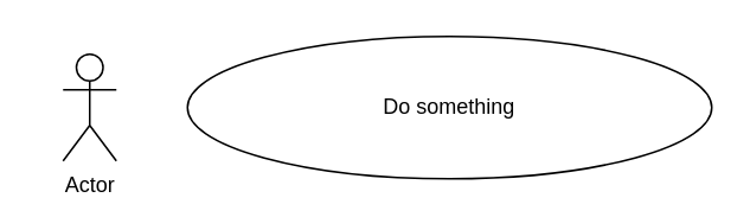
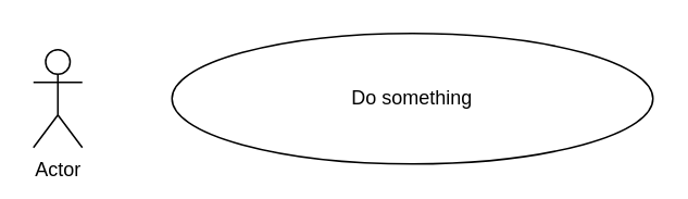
- <mxCell id="2" value="Actor" style="shape=umlActor;verticalLabelPosition=bottom;verticalAlign=top;html=1;outlineConnect=0;" vertex="1" parent="1"><mxGeometry x="35" y="30" width="30" height="60" as="geometry" /></mxCell>
+ <mxCell id="2" value="Actor" style="shape=umlActor;verticalLabelPosition=bottom;verticalAlign=top;html=1;outlineConnect=0;" vertex="1" parent="1"><mxGeometry x="20" y="30" width="30" height="60" as="geometry" /></mxCell>
